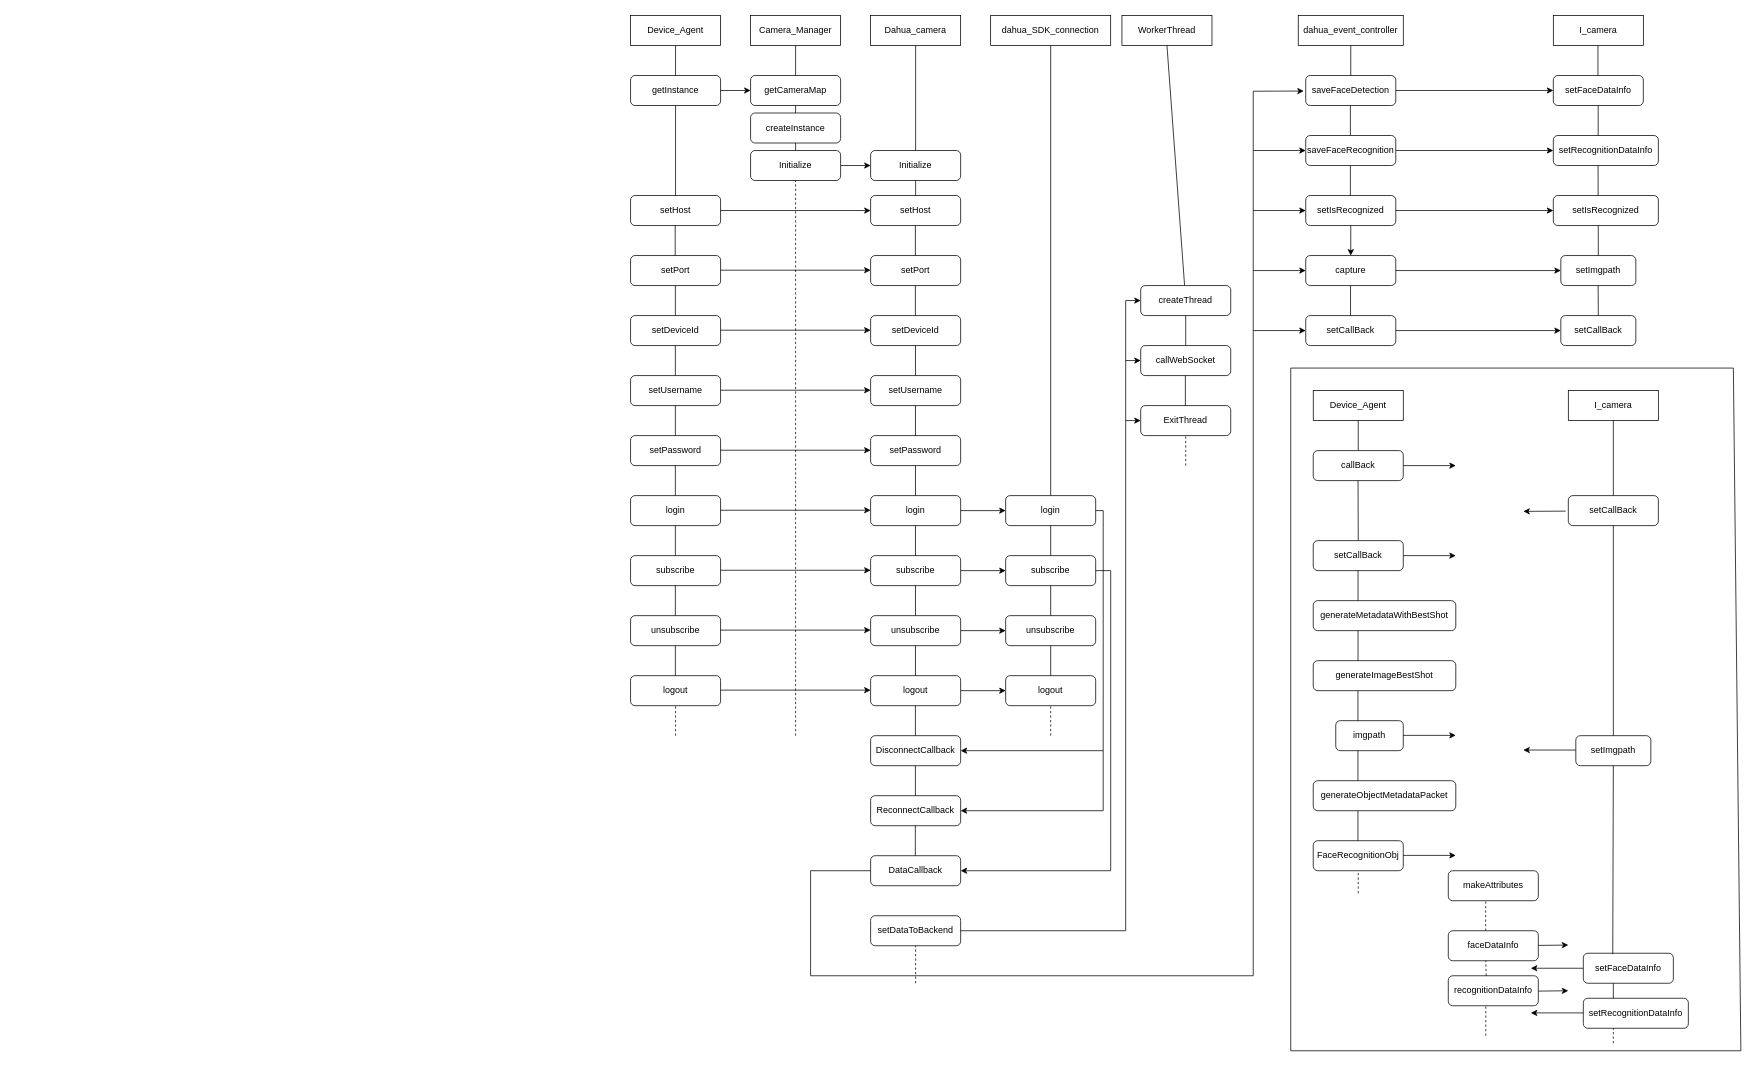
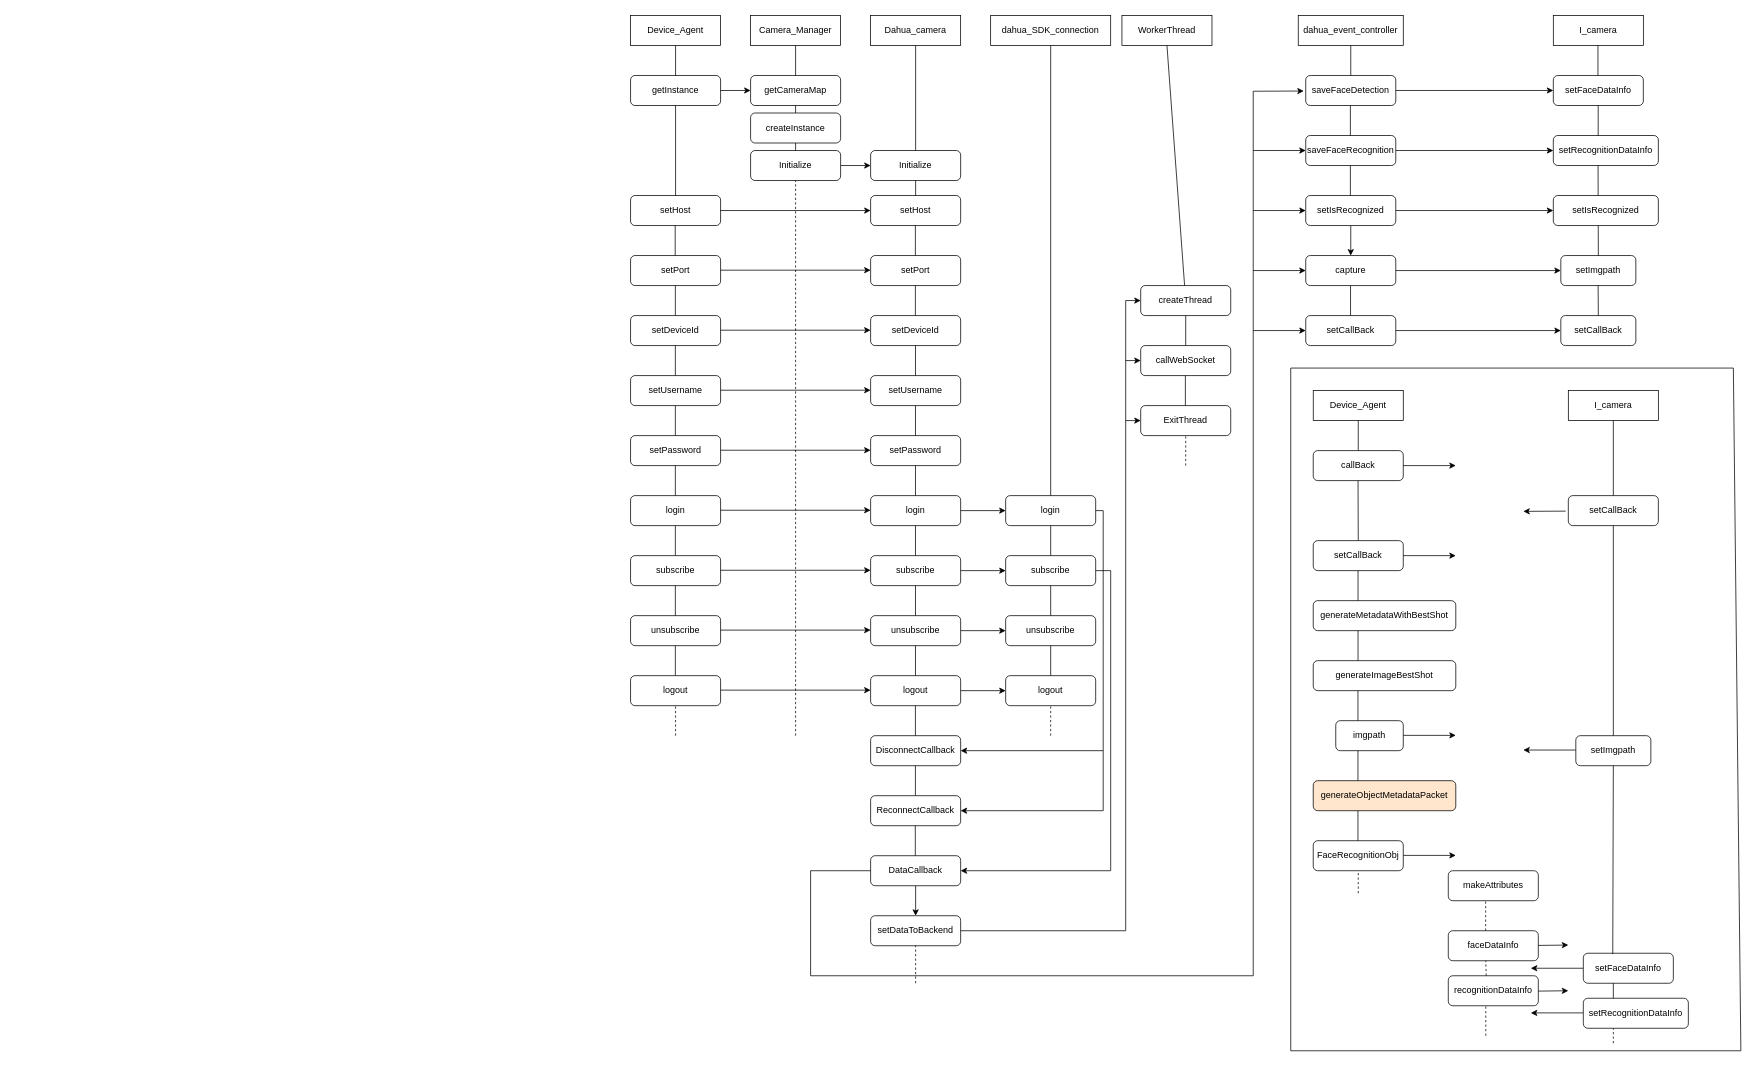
- <mxCell id="146" value="generateObjectMetadataPacket" style="rounded=1;whiteSpace=wrap;html=1;" vertex="1" parent="1"><mxGeometry x="1750" y="1040" width="190" height="40" as="geometry" /></mxCell>
+ <mxCell id="146" value="generateObjectMetadataPacket" style="rounded=1;whiteSpace=wrap;html=1;fillColor=#ffe6cc;" vertex="1" parent="1"><mxGeometry x="1750" y="1040" width="190" height="40" as="geometry" /></mxCell>
+ <mxCell id="85" value="" style="edgeStyle=orthogonalEdgeStyle;rounded=0;orthogonalLoop=1;jettySize=auto;html=1;" edge="1" parent="1" source="86" target="89"><mxGeometry relative="1" as="geometry" /></mxCell>
